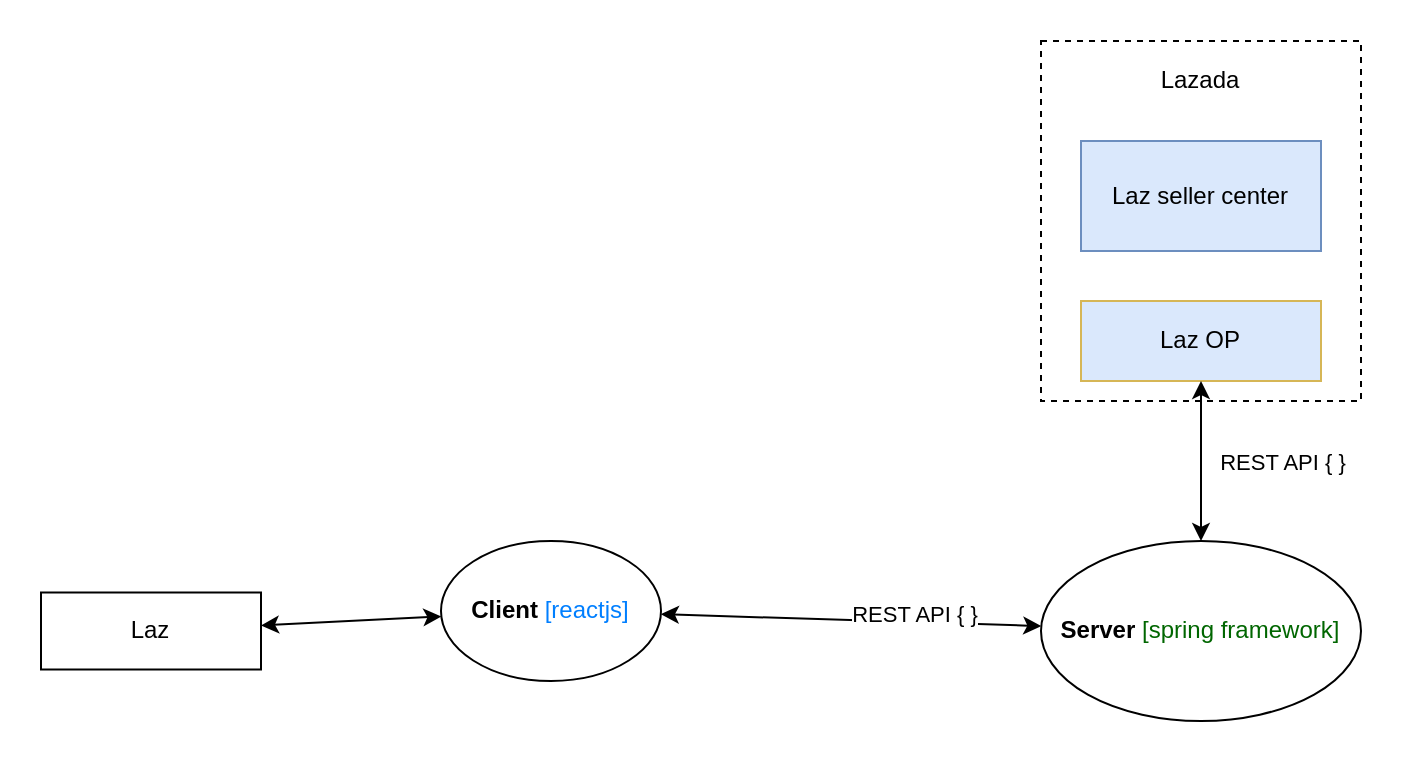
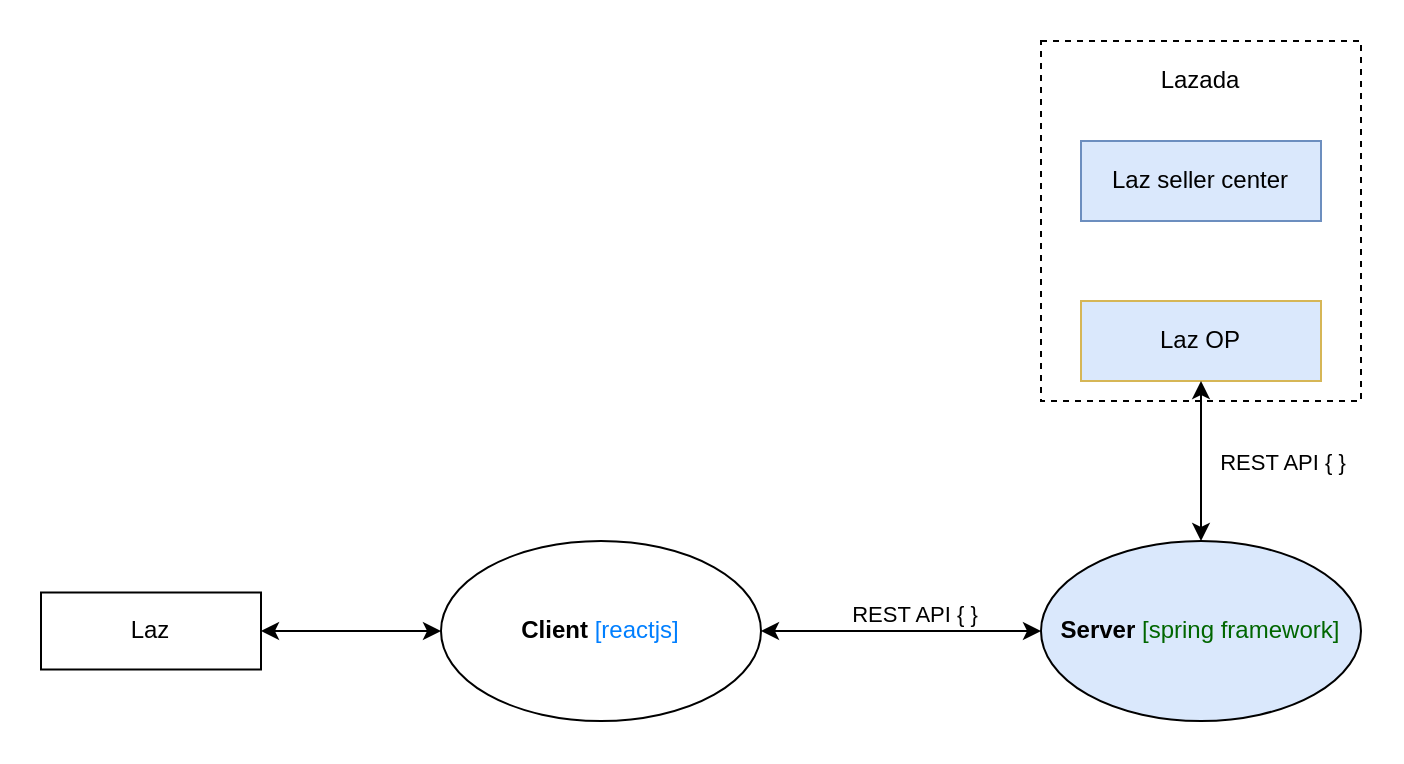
- <mxCell id="6" value="Laz seller center" style="rounded=0;whiteSpace=wrap;html=1;fillColor=#dae8fc;strokeColor=#6c8ebf;" vertex="1" parent="1"><mxGeometry x="540" y="70" width="120" height="55" as="geometry" /></mxCell>
+ <mxCell id="6" value="Laz seller center" style="rounded=0;whiteSpace=wrap;html=1;fillColor=#dae8fc;strokeColor=#6c8ebf;" vertex="1" parent="1"><mxGeometry x="540" y="70" width="120" height="40" as="geometry" /></mxCell>
- <mxCell id="4" value="&lt;b&gt;Client&lt;/b&gt;&amp;nbsp;&lt;font color=&quot;#007fff&quot;&gt;[reactjs]&lt;/font&gt;" style="ellipse;whiteSpace=wrap;html=1;" vertex="1" parent="1"><mxGeometry x="220" y="270" width="110" height="70" as="geometry" /></mxCell>
+ <mxCell id="4" value="&lt;b&gt;Client&lt;/b&gt;&amp;nbsp;&lt;font color=&quot;#007fff&quot;&gt;[reactjs]&lt;/font&gt;" style="ellipse;whiteSpace=wrap;html=1;" vertex="1" parent="1"><mxGeometry x="220" y="270" width="160" height="90" as="geometry" /></mxCell>
- <mxCell id="3" value="&lt;b&gt;Server&lt;/b&gt; &lt;font color=&quot;#006600&quot;&gt;[spring framework]&lt;/font&gt;" style="ellipse;whiteSpace=wrap;html=1;" vertex="1" parent="1"><mxGeometry x="520" y="270" width="160" height="90" as="geometry" /></mxCell>
+ <mxCell id="3" value="&lt;b&gt;Server&lt;/b&gt; &lt;font color=&quot;#006600&quot;&gt;[spring framework]&lt;/font&gt;" style="ellipse;whiteSpace=wrap;html=1;fillColor=#dae8fc;" vertex="1" parent="1"><mxGeometry x="520" y="270" width="160" height="90" as="geometry" /></mxCell>
